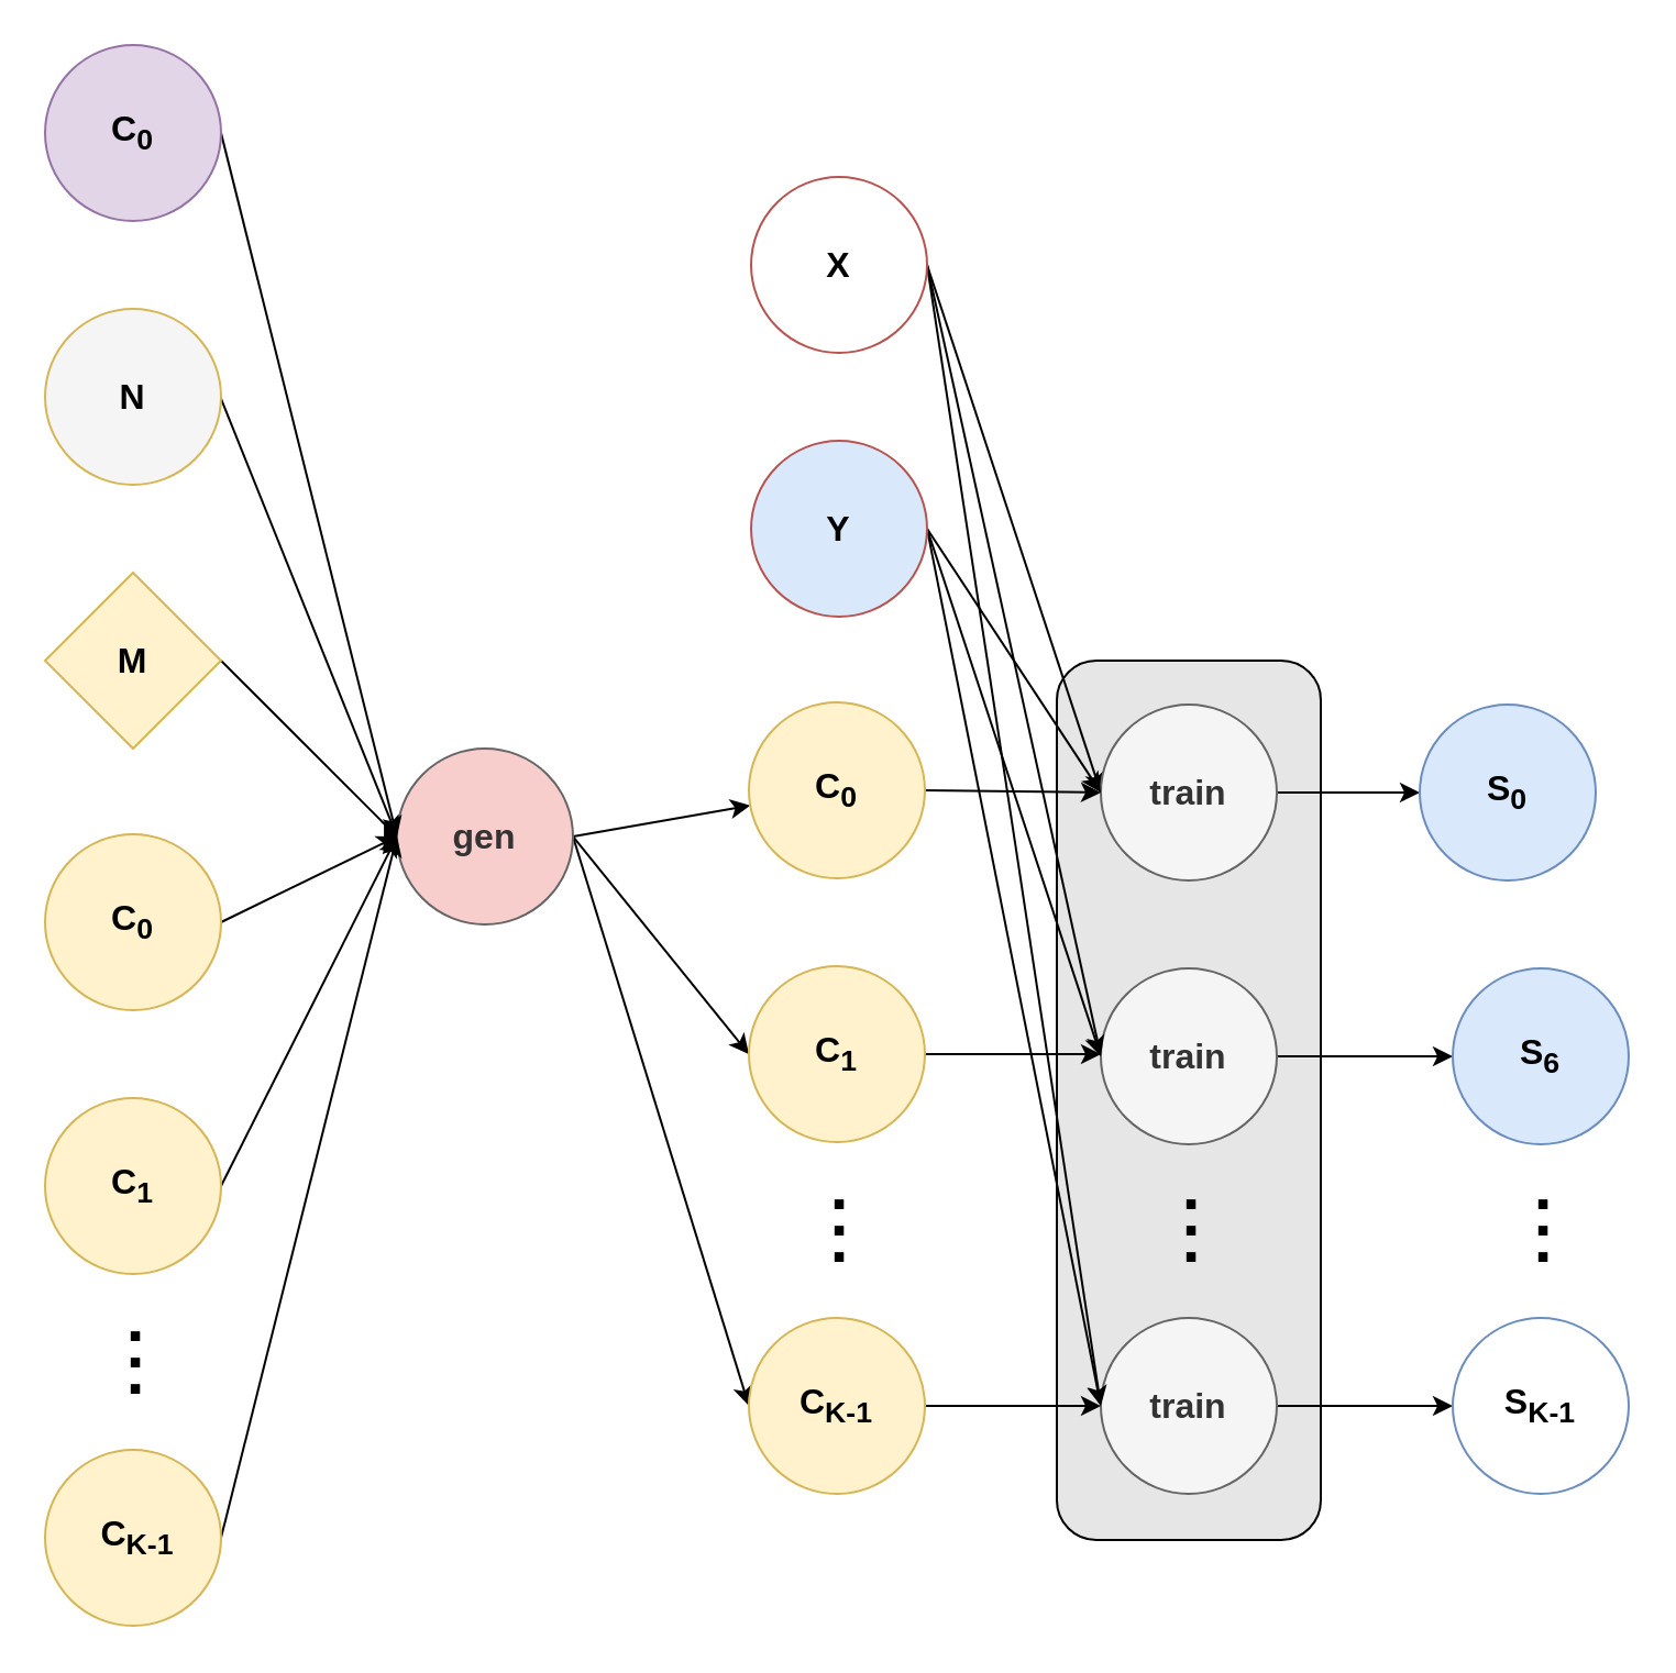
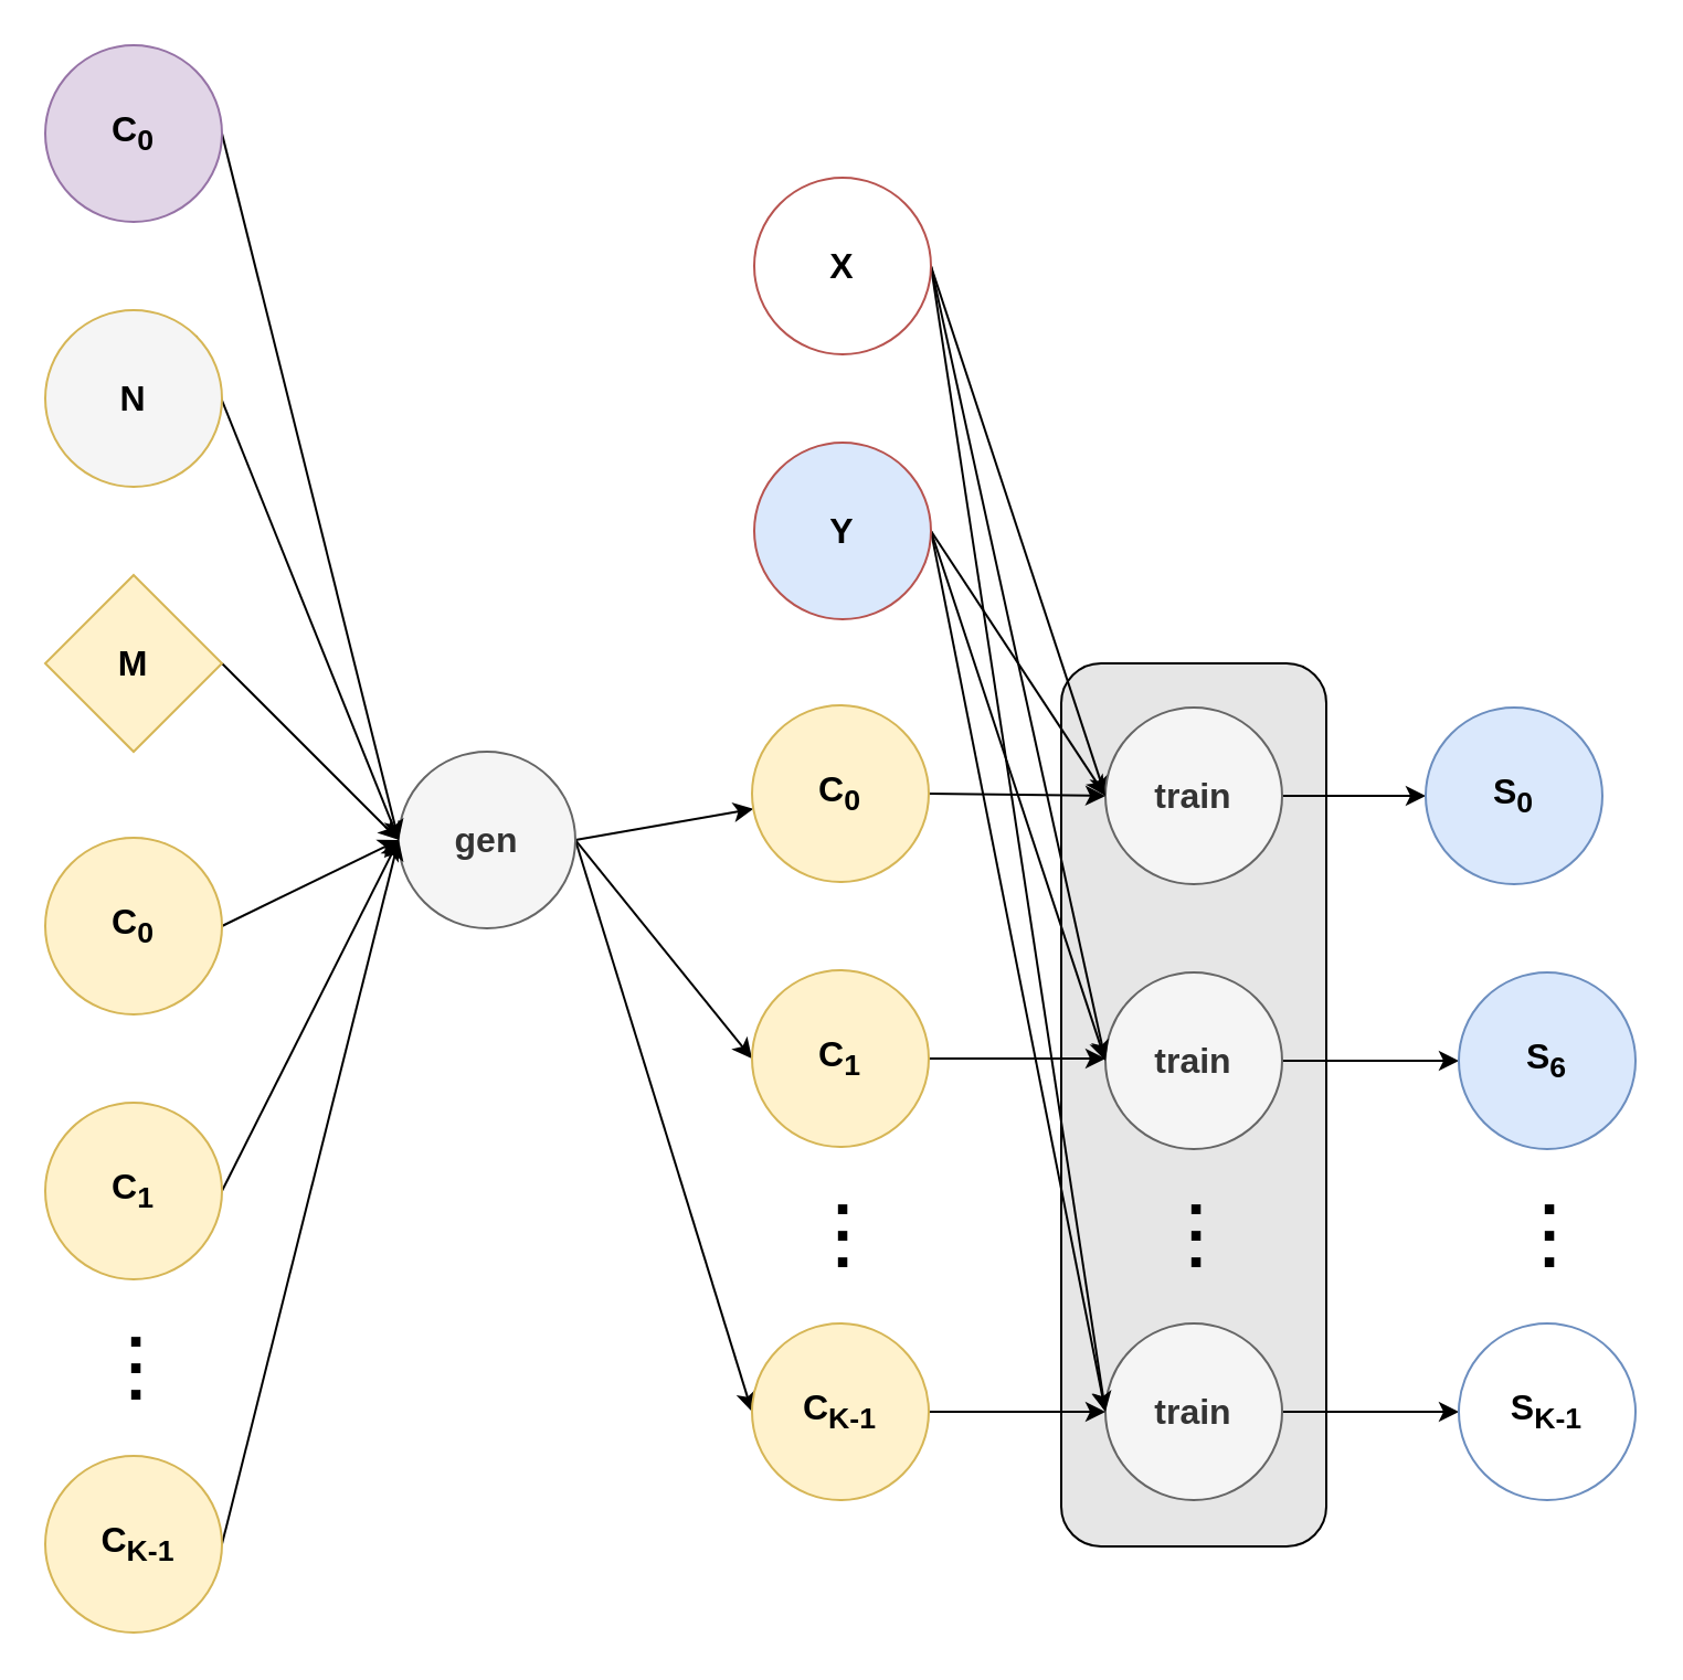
- <mxCell id="20" style="edgeStyle=none;rounded=0;orthogonalLoop=1;jettySize=auto;html=1;exitX=1;exitY=0;exitDx=0;exitDy=0;entryX=0;entryY=0.5;entryDx=0;entryDy=0;fontSize=30;" parent="1" source="21" target="6" edge="1"><mxGeometry relative="1" as="geometry" /></mxCell>
+ <mxCell id="20" style="edgeStyle=none;rounded=0;orthogonalLoop=1;jettySize=auto;html=1;exitX=1;exitY=0;exitDx=0;exitDy=0;entryX=0;entryY=0.5;entryDx=0;entryDy=0;fontSize=30;endArrow=open;" parent="1" source="21" target="6" edge="1"><mxGeometry relative="1" as="geometry" /></mxCell>
- <mxCell id="22" style="edgeStyle=none;rounded=0;orthogonalLoop=1;jettySize=auto;html=1;exitX=1;exitY=0.5;exitDx=0;exitDy=0;fontSize=30;entryX=0;entryY=0.5;entryDx=0;entryDy=0;endArrow=diamond;" parent="1" source="23" target="6" edge="1"><mxGeometry relative="1" as="geometry"><mxPoint x="180" y="60" as="targetPoint" /></mxGeometry></mxCell>
+ <mxCell id="22" style="edgeStyle=none;rounded=0;orthogonalLoop=1;jettySize=auto;html=1;exitX=1;exitY=0.5;exitDx=0;exitDy=0;fontSize=30;entryX=0;entryY=0.5;entryDx=0;entryDy=0;" parent="1" source="23" target="6" edge="1"><mxGeometry relative="1" as="geometry"><mxPoint x="180" y="60" as="targetPoint" /></mxGeometry></mxCell>
- <mxCell id="6" value="&lt;font size=&quot;3&quot;&gt;&lt;b&gt;gen&lt;/b&gt;&lt;/font&gt;" style="ellipse;whiteSpace=wrap;html=1;fillColor=#f8cecc;strokeColor=#666666;fontColor=#333333;" parent="1" vertex="1"><mxGeometry x="180" y="340" width="80" height="80" as="geometry" /></mxCell>
+ <mxCell id="6" value="&lt;font size=&quot;3&quot;&gt;&lt;b&gt;gen&lt;/b&gt;&lt;/font&gt;" style="ellipse;whiteSpace=wrap;html=1;fillColor=#f5f5f5;strokeColor=#666666;fontColor=#333333;" parent="1" vertex="1"><mxGeometry x="180" y="340" width="80" height="80" as="geometry" /></mxCell>
